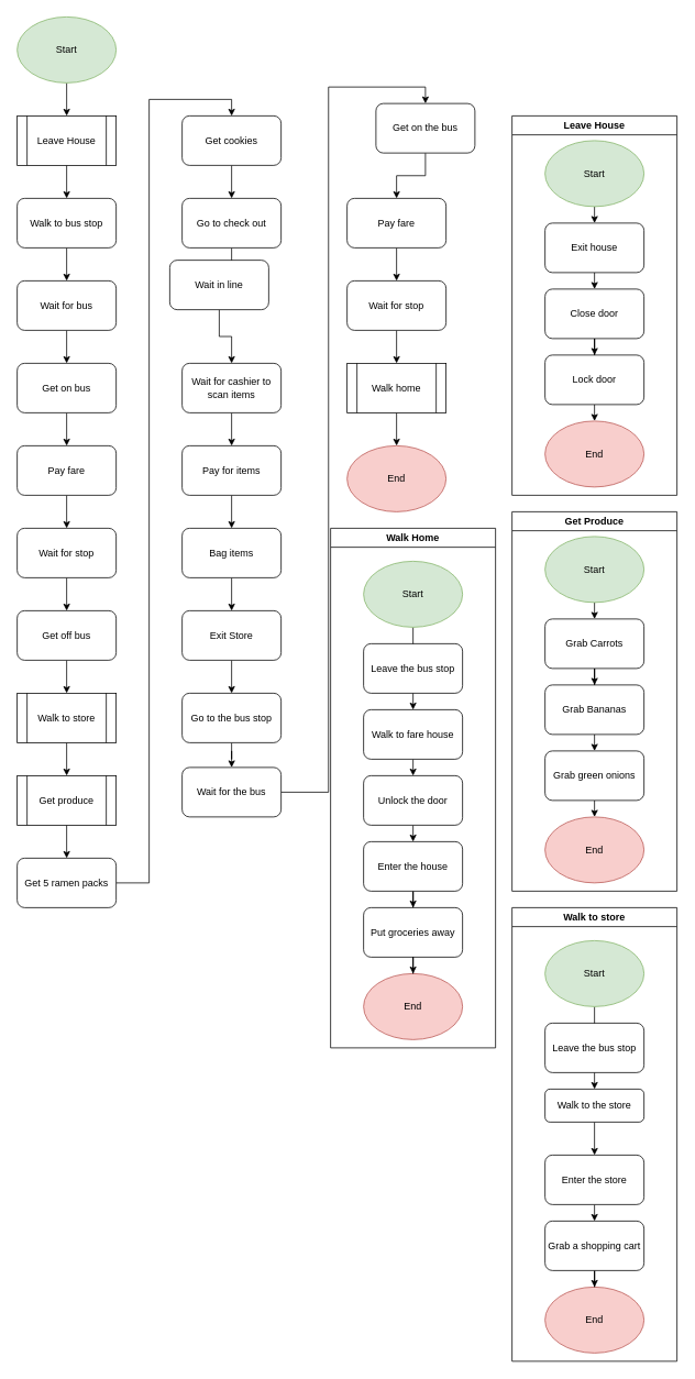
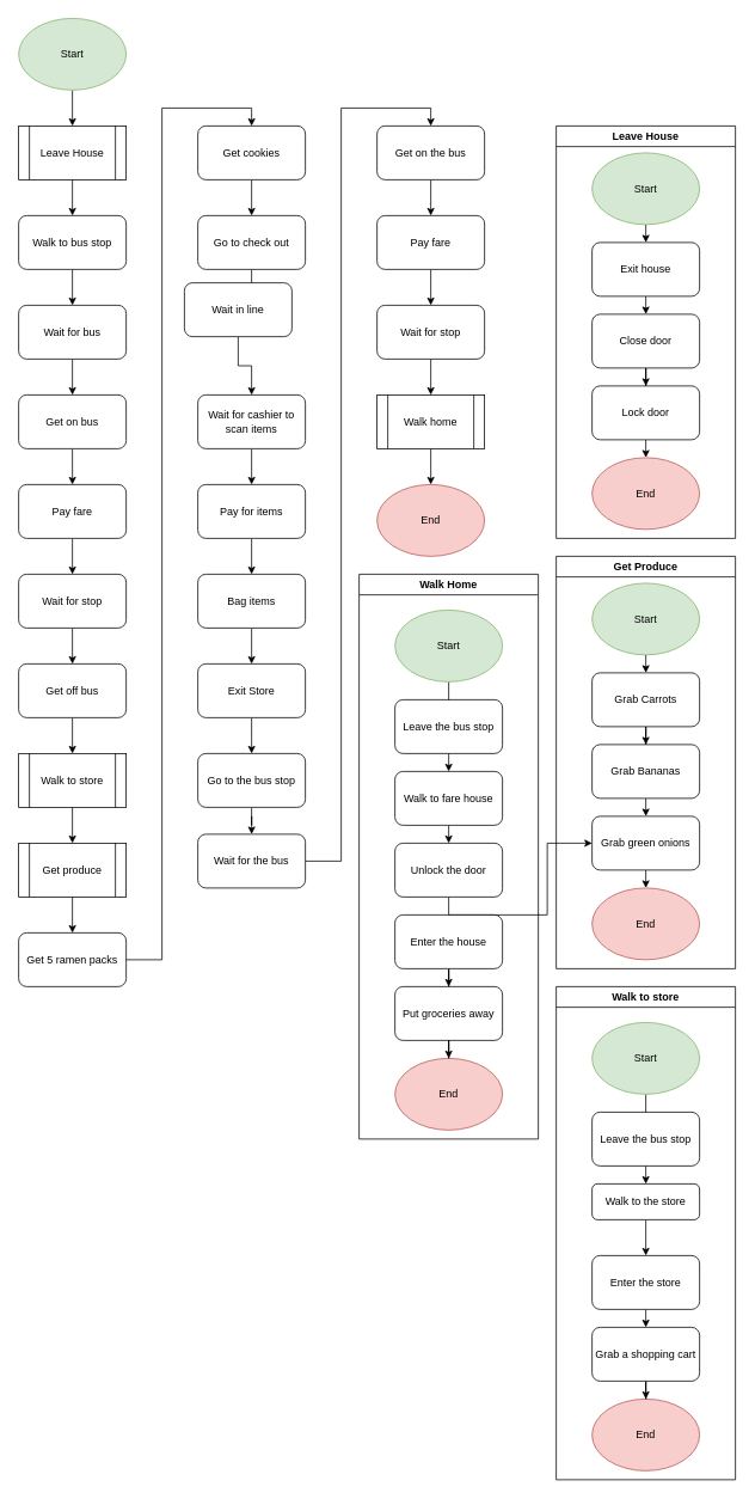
- <mxCell id="41" value="Get on the bus" style="rounded=1;whiteSpace=wrap;html=1;" vertex="1" parent="1"><mxGeometry x="455" y="125" width="120" height="60" as="geometry" /></mxCell>
+ <mxCell id="41" value="Get on the bus" style="rounded=1;whiteSpace=wrap;html=1;" vertex="1" parent="1"><mxGeometry x="420" y="140" width="120" height="60" as="geometry" /></mxCell>
- <mxCell id="85" style="edgeStyle=orthogonalEdgeStyle;rounded=0;orthogonalLoop=1;jettySize=auto;html=1;exitX=0.5;exitY=1;exitDx=0;exitDy=0;entryX=0.5;entryY=0;entryDx=0;entryDy=0;" edge="1" parent="82" source="86" target="88"><mxGeometry relative="1" as="geometry" /></mxCell>
+ <mxCell id="85" style="edgeStyle=orthogonalEdgeStyle;rounded=0;orthogonalLoop=1;jettySize=auto;html=1;exitX=0.5;exitY=1;exitDx=0;exitDy=0;" edge="1" parent="82" source="86" target="66"><mxGeometry relative="1" as="geometry" /></mxCell>
